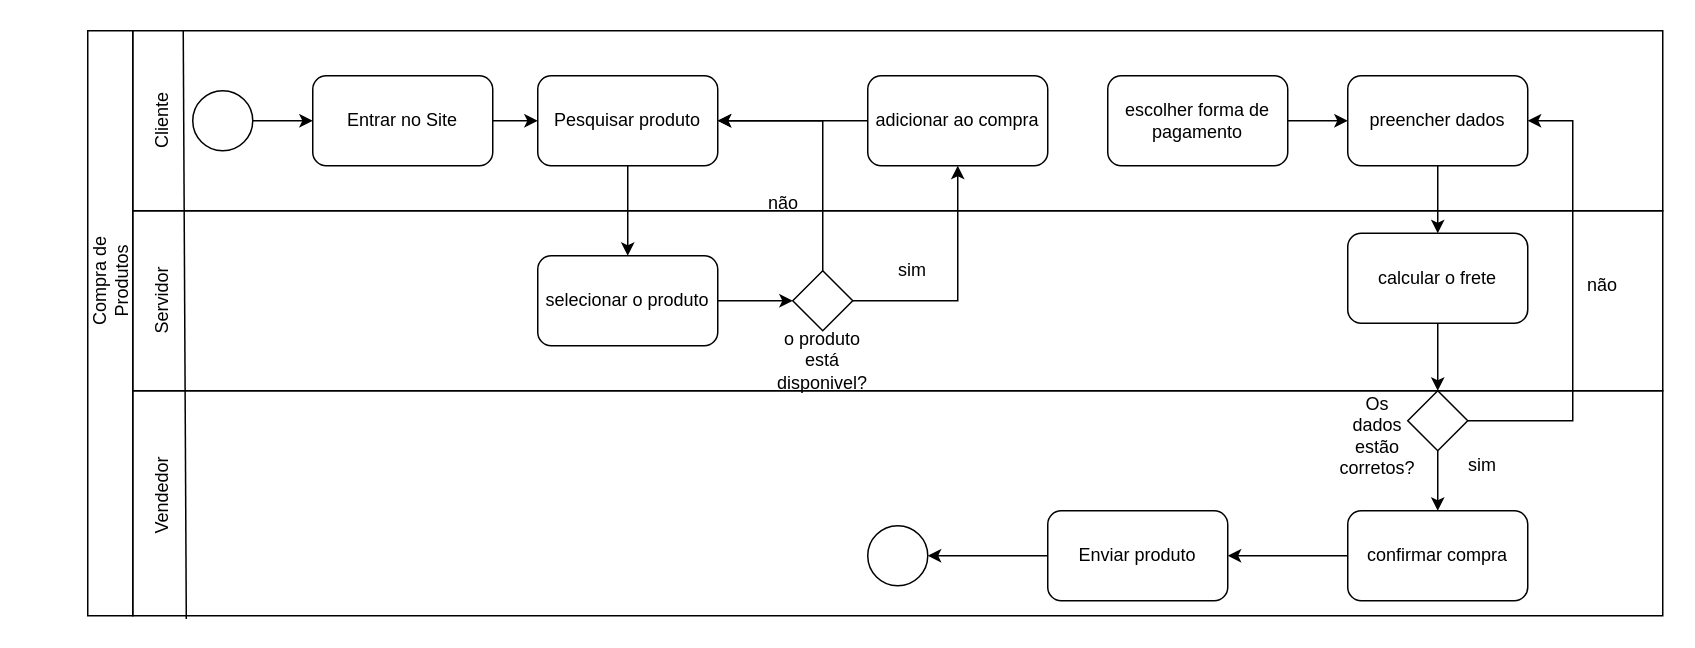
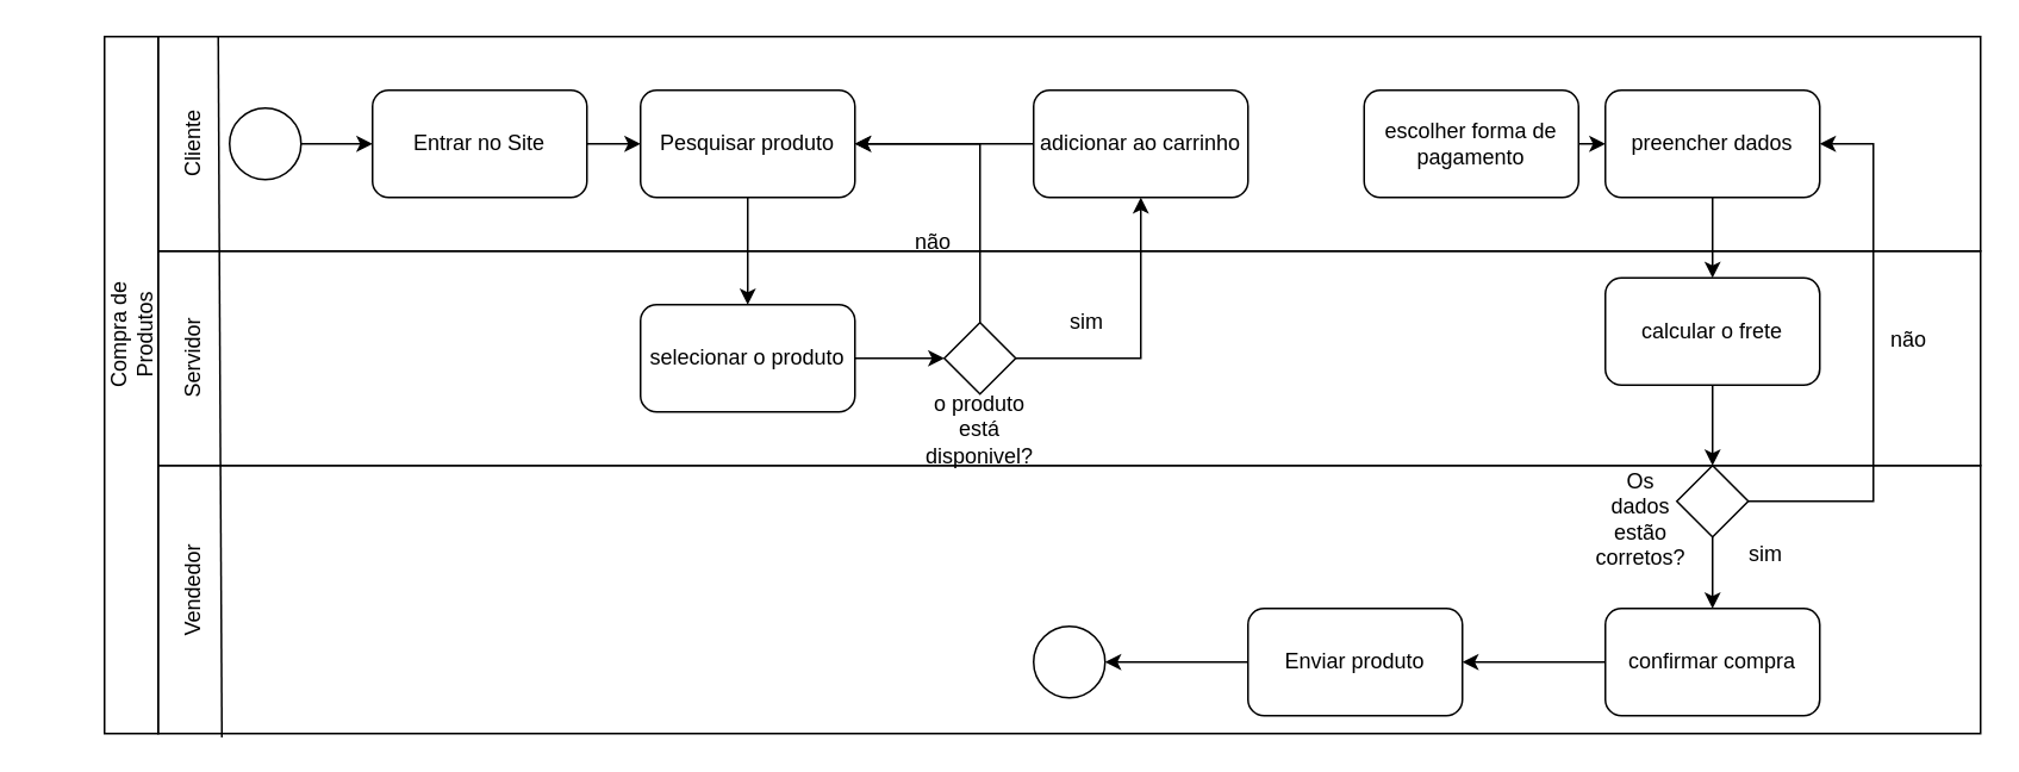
- <mxCell id="18" value="adicionar ao compra" style="rounded=1;whiteSpace=wrap;html=1;" vertex="1" parent="1"><mxGeometry x="578" y="50" width="120" height="60" as="geometry" /></mxCell>
+ <mxCell id="18" value="adicionar ao carrinho" style="rounded=1;whiteSpace=wrap;html=1;" vertex="1" parent="1"><mxGeometry x="578" y="50" width="120" height="60" as="geometry" /></mxCell>
- <mxCell id="20" value="escolher forma de pagamento" style="rounded=1;whiteSpace=wrap;html=1;" vertex="1" parent="1"><mxGeometry x="738" y="50" width="120" height="60" as="geometry" /></mxCell>
+ <mxCell id="20" value="escolher forma de pagamento" style="rounded=1;whiteSpace=wrap;html=1;" vertex="1" parent="1"><mxGeometry x="763" y="50" width="120" height="60" as="geometry" /></mxCell>
